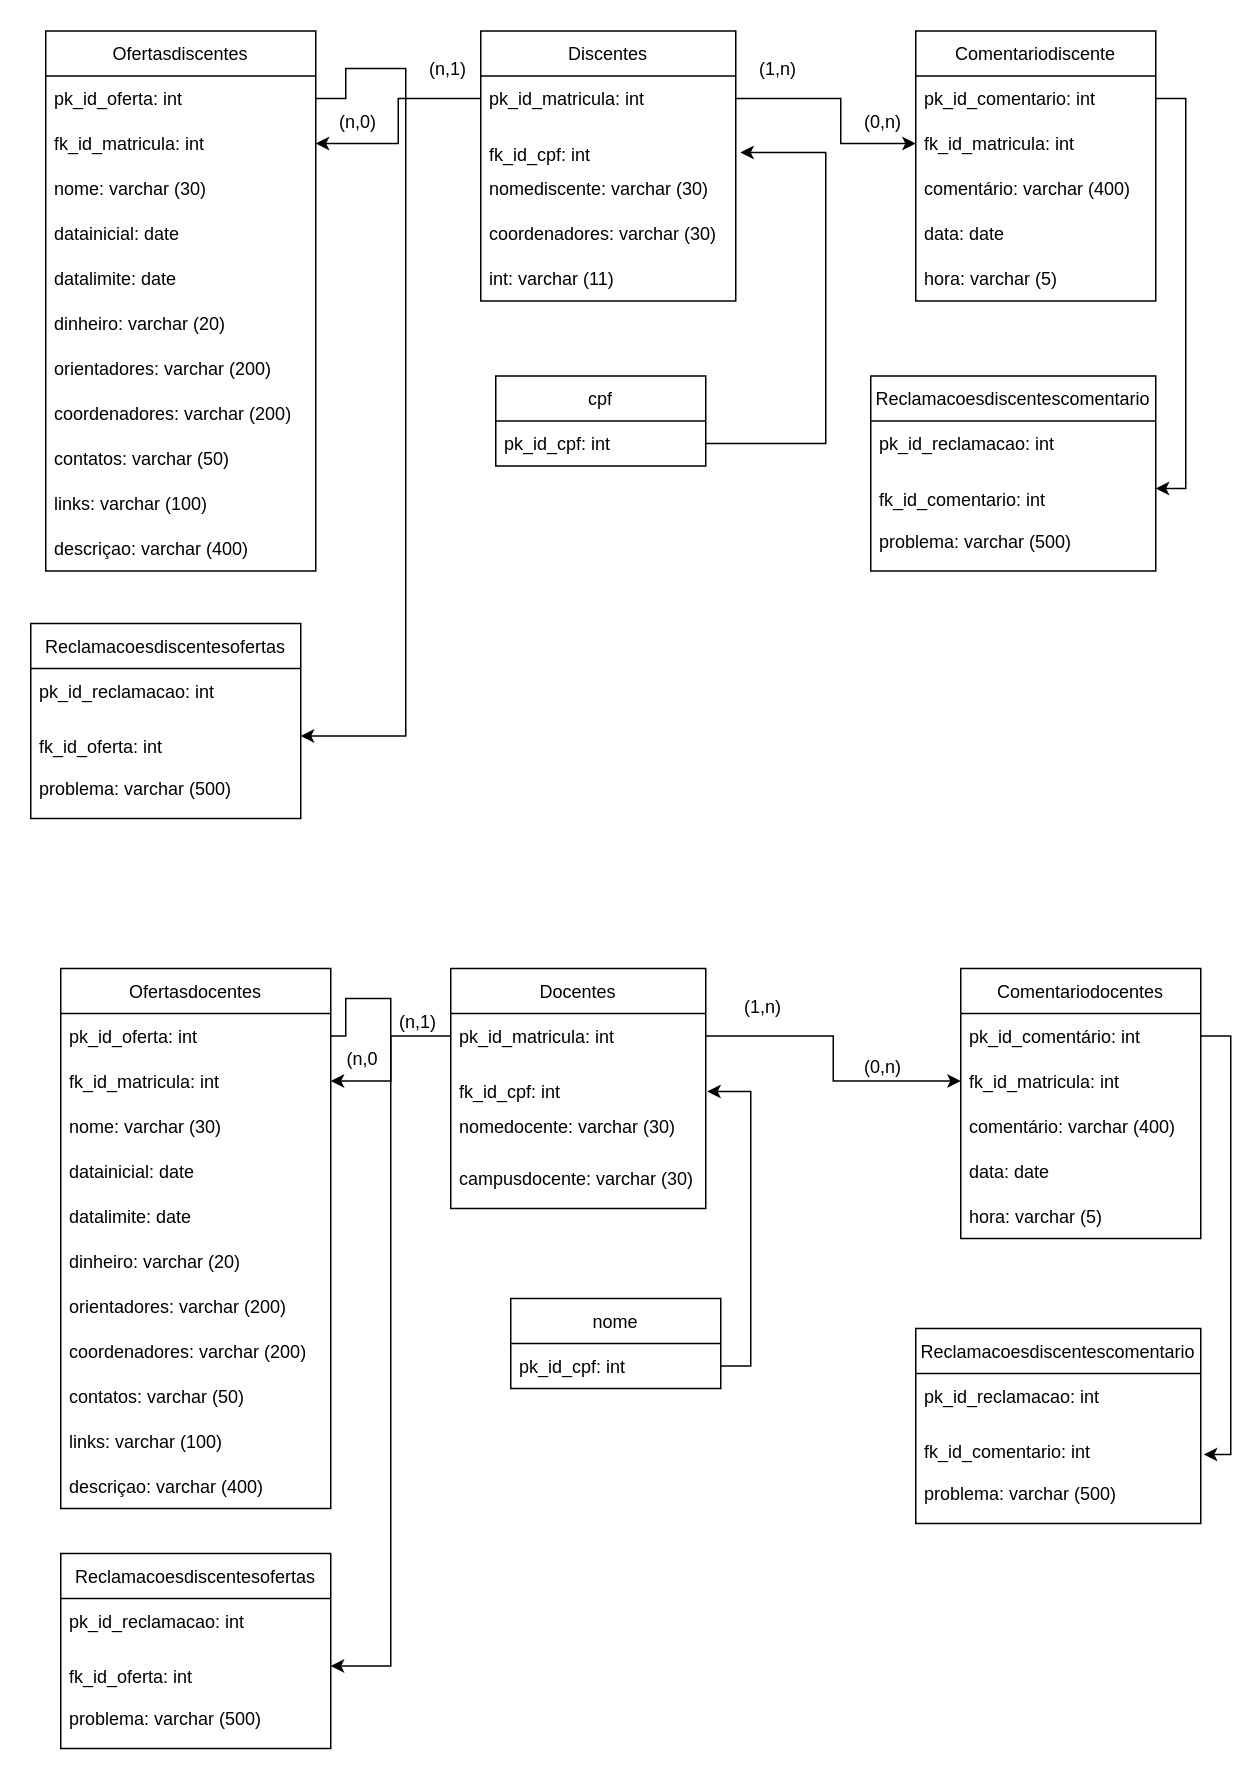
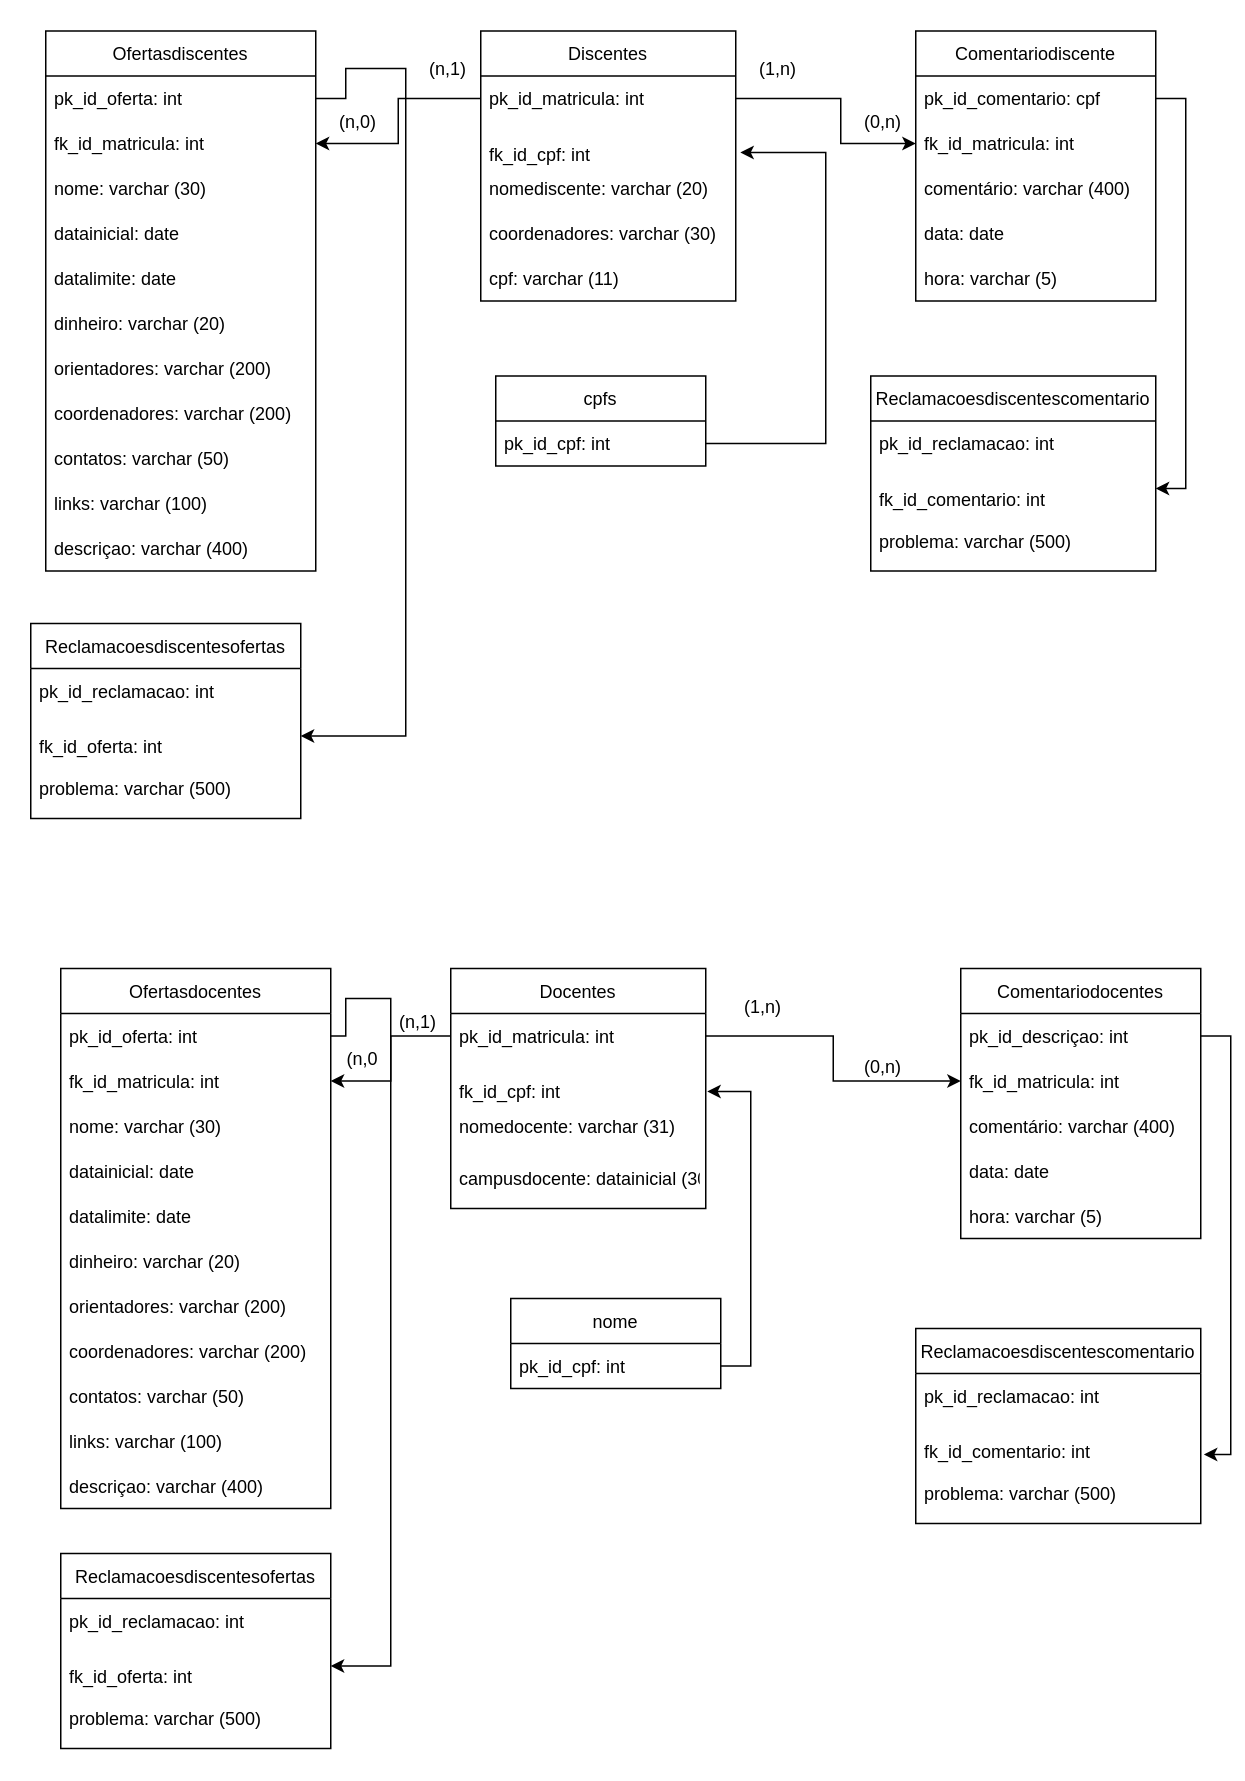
- <mxCell id="15" value="pk_id_comentario: int" style="text;strokeColor=none;fillColor=none;align=left;verticalAlign=middle;spacingLeft=4;spacingRight=4;overflow=hidden;points=[[0,0.5],[1,0.5]];portConstraint=eastwest;rotatable=0;" parent="14" vertex="1"><mxGeometry y="30" width="160" height="30" as="geometry" /></mxCell>
+ <mxCell id="15" value="pk_id_comentario: cpf" style="text;strokeColor=none;fillColor=none;align=left;verticalAlign=middle;spacingLeft=4;spacingRight=4;overflow=hidden;points=[[0,0.5],[1,0.5]];portConstraint=eastwest;rotatable=0;" parent="14" vertex="1"><mxGeometry y="30" width="160" height="30" as="geometry" /></mxCell>
- <mxCell id="5" value="nomediscente: varchar (30)" style="text;align=left;verticalAlign=middle;spacingLeft=4;spacingRight=4;overflow=hidden;points=[[0,0.5],[1,0.5]];portConstraint=eastwest;rotatable=0;shadow=0;strokeWidth=1;" parent="2" vertex="1"><mxGeometry y="90" width="170" height="30" as="geometry" /></mxCell>
+ <mxCell id="5" value="nomediscente: varchar (20)" style="text;align=left;verticalAlign=middle;spacingLeft=4;spacingRight=4;overflow=hidden;points=[[0,0.5],[1,0.5]];portConstraint=eastwest;rotatable=0;shadow=0;strokeWidth=1;" parent="2" vertex="1"><mxGeometry y="90" width="170" height="30" as="geometry" /></mxCell>
- <mxCell id="7" value="int: varchar (11)" style="text;strokeColor=none;fillColor=none;align=left;verticalAlign=middle;spacingLeft=4;spacingRight=4;overflow=hidden;points=[[0,0.5],[1,0.5]];portConstraint=eastwest;rotatable=0;" vertex="1" parent="2"><mxGeometry y="150" width="170" height="30" as="geometry" /></mxCell>
+ <mxCell id="7" value="cpf: varchar (11)" style="text;strokeColor=none;fillColor=none;align=left;verticalAlign=middle;spacingLeft=4;spacingRight=4;overflow=hidden;points=[[0,0.5],[1,0.5]];portConstraint=eastwest;rotatable=0;" vertex="1" parent="2"><mxGeometry y="150" width="170" height="30" as="geometry" /></mxCell>
- <mxCell id="84" value="cpf" style="swimlane;fontStyle=0;childLayout=stackLayout;horizontal=1;startSize=30;horizontalStack=0;resizeParent=1;resizeParentMax=0;resizeLast=0;collapsible=1;marginBottom=0;" vertex="1" parent="1"><mxGeometry x="330" y="250" width="140" height="60" as="geometry" /></mxCell>
+ <mxCell id="84" value="cpfs" style="swimlane;fontStyle=0;childLayout=stackLayout;horizontal=1;startSize=30;horizontalStack=0;resizeParent=1;resizeParentMax=0;resizeLast=0;collapsible=1;marginBottom=0;" vertex="1" parent="1"><mxGeometry x="330" y="250" width="140" height="60" as="geometry" /></mxCell>
- <mxCell id="33" value="pk_id_comentário: int" style="text;strokeColor=none;fillColor=none;align=left;verticalAlign=middle;spacingLeft=4;spacingRight=4;overflow=hidden;points=[[0,0.5],[1,0.5]];portConstraint=eastwest;rotatable=0;" parent="32" vertex="1"><mxGeometry y="30" width="160" height="30" as="geometry" /></mxCell>
+ <mxCell id="33" value="pk_id_descriçao: int" style="text;strokeColor=none;fillColor=none;align=left;verticalAlign=middle;spacingLeft=4;spacingRight=4;overflow=hidden;points=[[0,0.5],[1,0.5]];portConstraint=eastwest;rotatable=0;" parent="32" vertex="1"><mxGeometry y="30" width="160" height="30" as="geometry" /></mxCell>
- <mxCell id="12" value="nomedocente: varchar (30)" style="text;strokeColor=none;fillColor=none;align=left;verticalAlign=middle;spacingLeft=4;spacingRight=4;overflow=hidden;points=[[0,0.5],[1,0.5]];portConstraint=eastwest;rotatable=0;" parent="9" vertex="1"><mxGeometry y="90" width="170" height="30" as="geometry" /></mxCell>
+ <mxCell id="12" value="nomedocente: varchar (31)" style="text;strokeColor=none;fillColor=none;align=left;verticalAlign=middle;spacingLeft=4;spacingRight=4;overflow=hidden;points=[[0,0.5],[1,0.5]];portConstraint=eastwest;rotatable=0;" parent="9" vertex="1"><mxGeometry y="90" width="170" height="30" as="geometry" /></mxCell>
- <mxCell id="13" value="campusdocente: varchar (30)" style="text;strokeColor=none;fillColor=none;align=left;verticalAlign=middle;spacingLeft=4;spacingRight=4;overflow=hidden;points=[[0,0.5],[1,0.5]];portConstraint=eastwest;rotatable=0;" parent="9" vertex="1"><mxGeometry y="120" width="170" height="40" as="geometry" /></mxCell>
+ <mxCell id="13" value="campusdocente: datainicial (30)" style="text;strokeColor=none;fillColor=none;align=left;verticalAlign=middle;spacingLeft=4;spacingRight=4;overflow=hidden;points=[[0,0.5],[1,0.5]];portConstraint=eastwest;rotatable=0;" parent="9" vertex="1"><mxGeometry y="120" width="170" height="40" as="geometry" /></mxCell>
